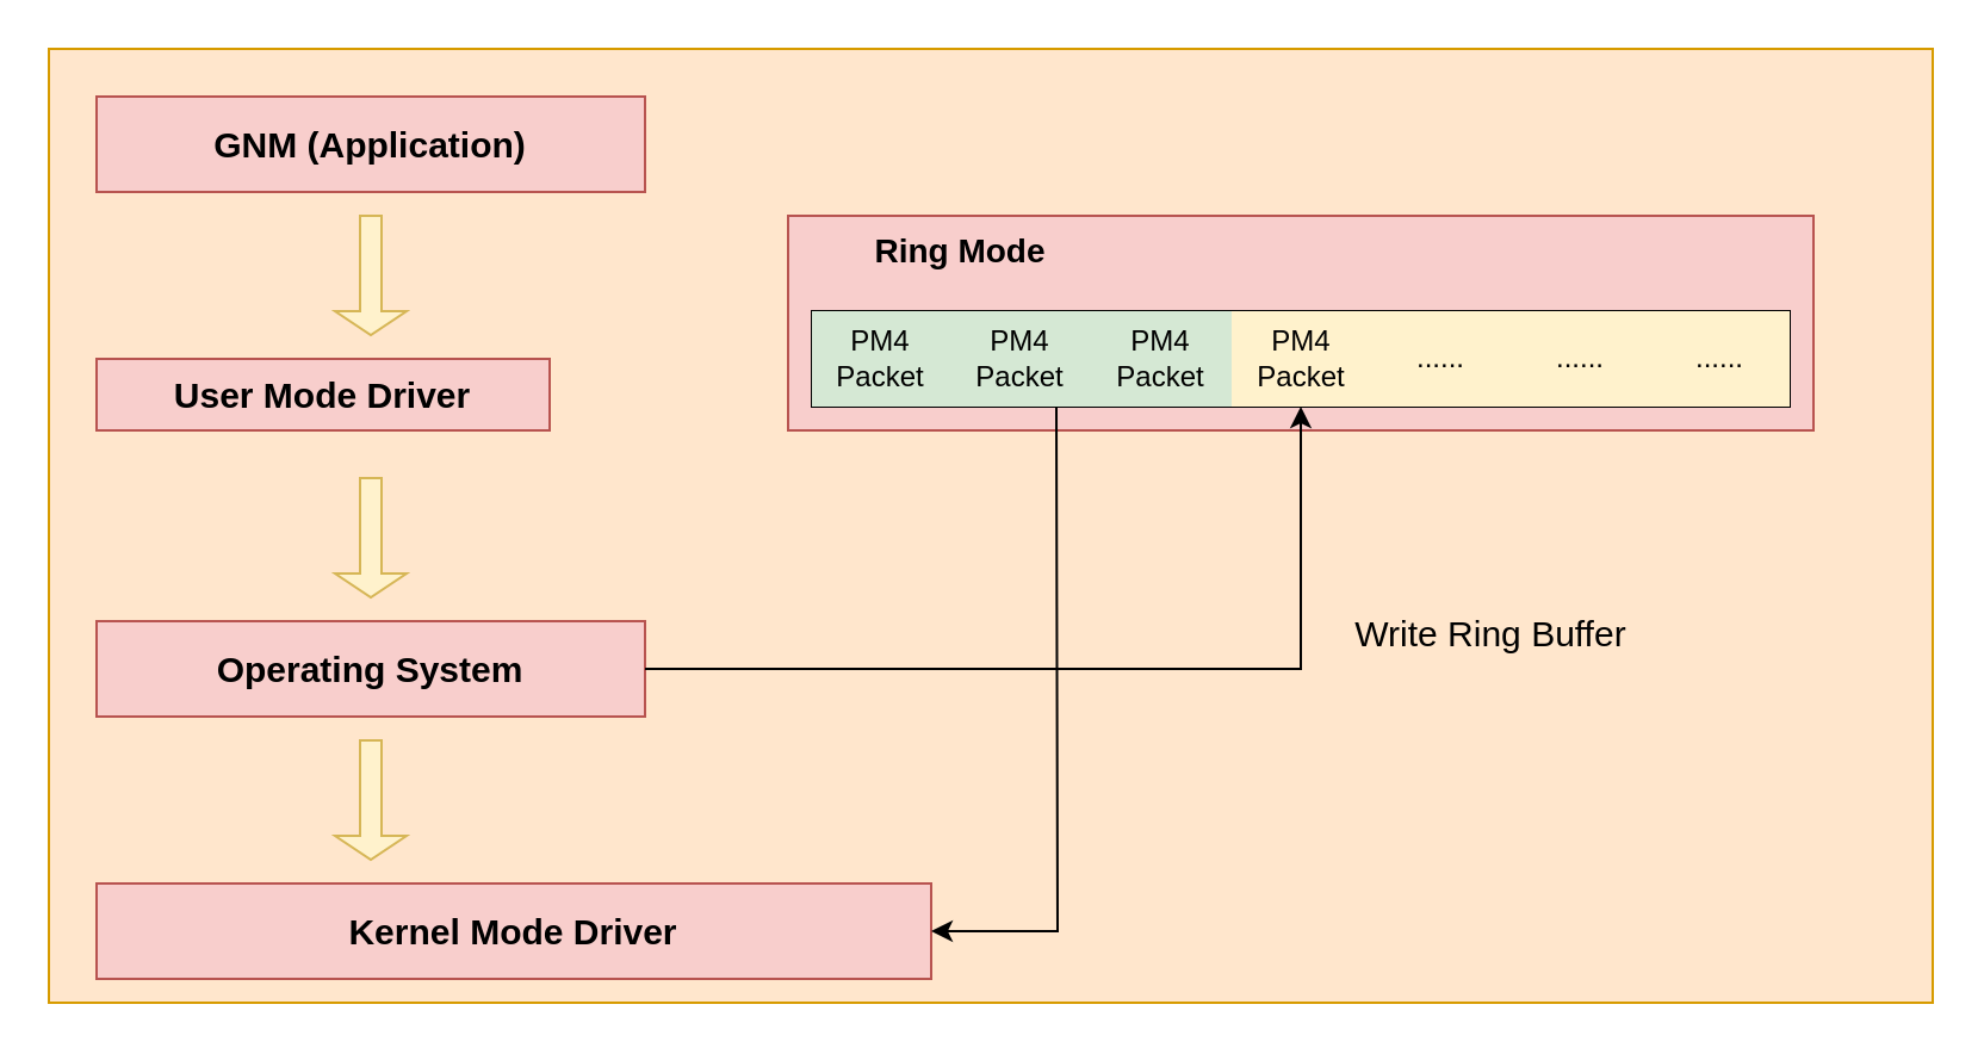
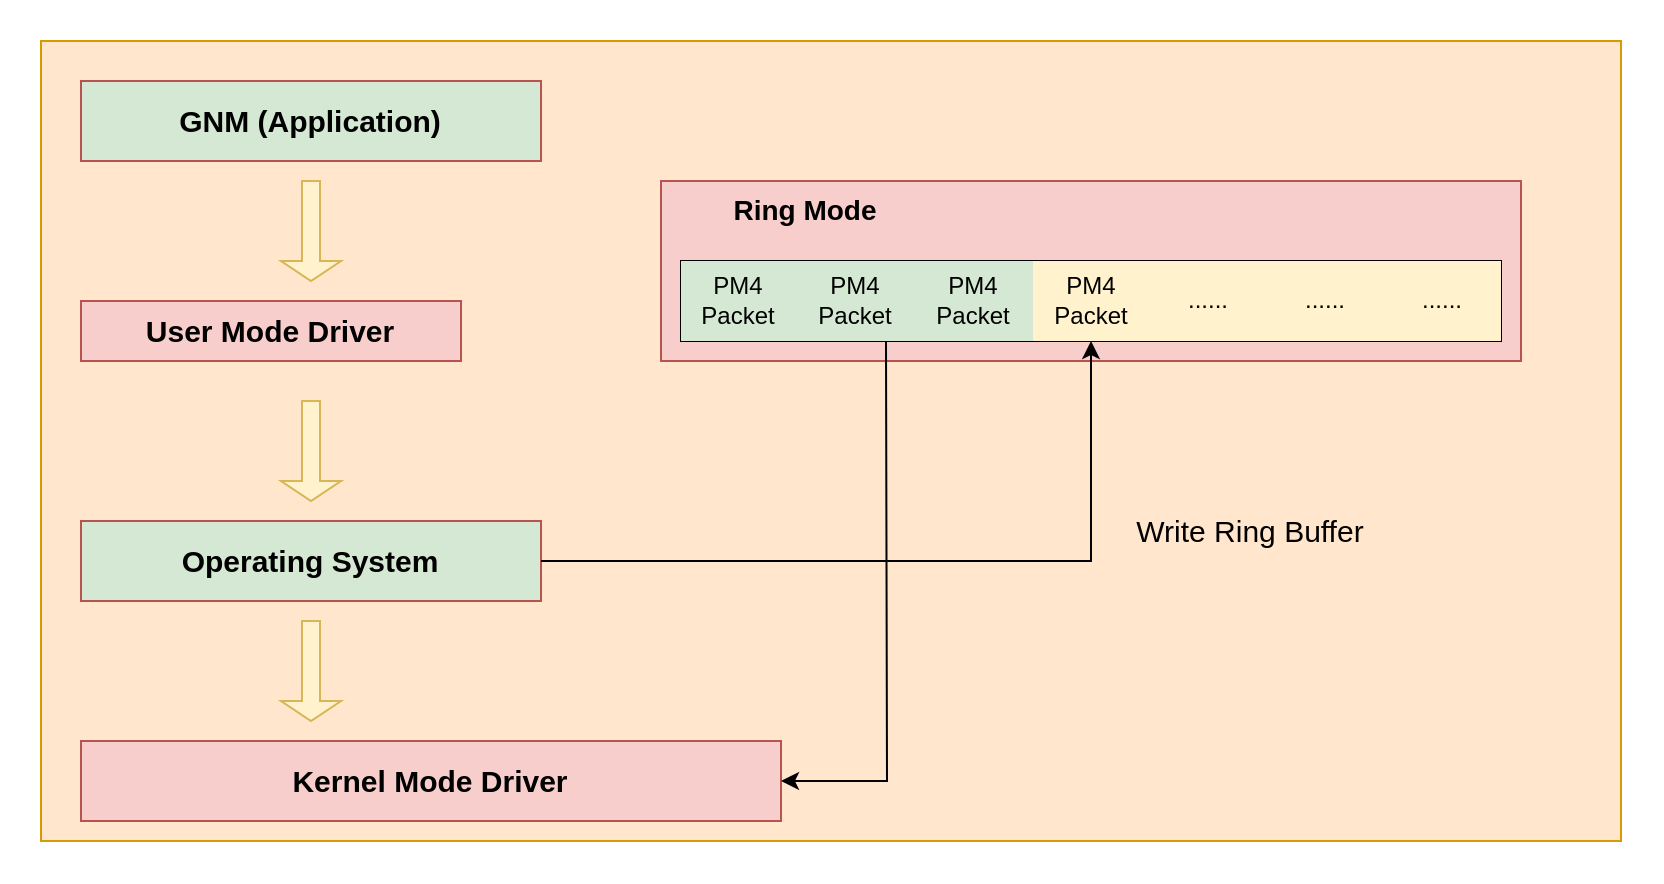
- <mxCell id="3" value="GNM (Application)" style="rounded=0;whiteSpace=wrap;html=1;fontSize=15;fontStyle=1;fillColor=#f8cecc;strokeColor=#b85450;" vertex="1" parent="1"><mxGeometry x="40" y="40" width="230" height="40" as="geometry" /></mxCell>
+ <mxCell id="3" value="GNM (Application)" style="rounded=0;whiteSpace=wrap;html=1;fontSize=15;fontStyle=1;fillColor=#d5e8d4;strokeColor=#b85450;" vertex="1" parent="1"><mxGeometry x="40" y="40" width="230" height="40" as="geometry" /></mxCell>
- <mxCell id="5" value="Operating System" style="rounded=0;whiteSpace=wrap;html=1;fontSize=15;fontStyle=1;fillColor=#f8cecc;strokeColor=#b85450;" vertex="1" parent="1"><mxGeometry x="40" y="260" width="230" height="40" as="geometry" /></mxCell>
+ <mxCell id="5" value="Operating System" style="rounded=0;whiteSpace=wrap;html=1;fontSize=15;fontStyle=1;fillColor=#d5e8d4;strokeColor=#b85450;" vertex="1" parent="1"><mxGeometry x="40" y="260" width="230" height="40" as="geometry" /></mxCell>
